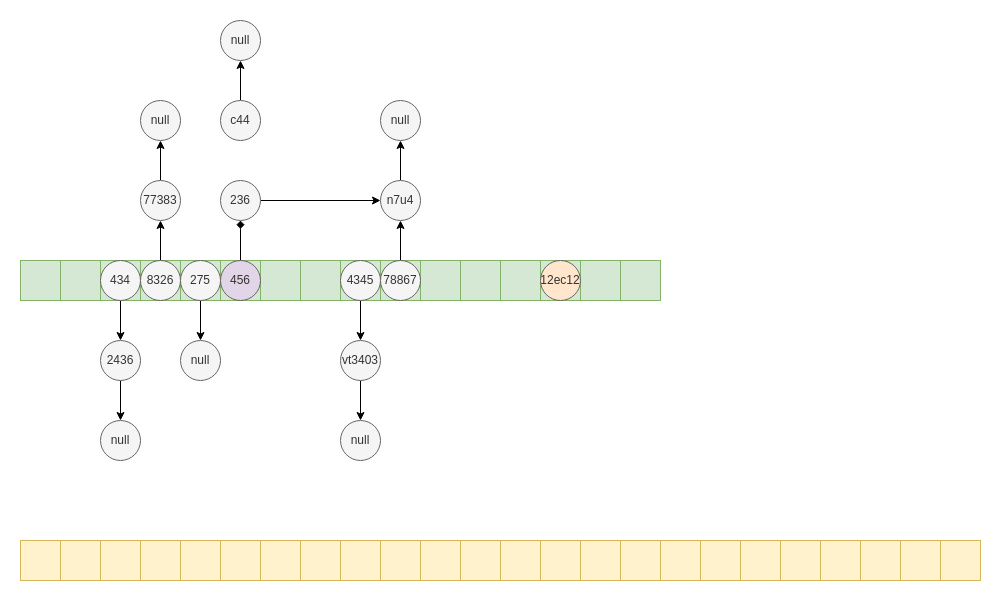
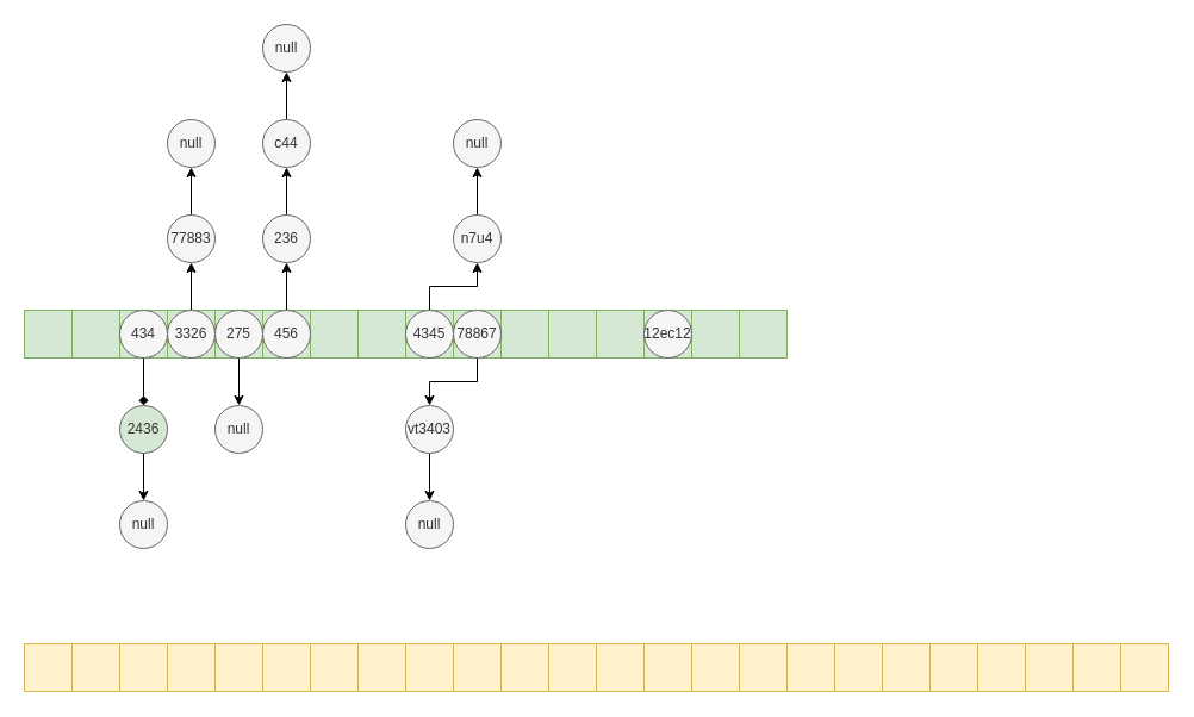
- <mxCell id="18" value="77383" style="ellipse;whiteSpace=wrap;html=1;fillColor=#f5f5f5;fontColor=#333333;strokeColor=#666666;" parent="1" vertex="1"><mxGeometry x="140" y="180" width="40" height="40" as="geometry" /></mxCell>
+ <mxCell id="18" value="77883" style="ellipse;whiteSpace=wrap;html=1;fillColor=#f5f5f5;fontColor=#333333;strokeColor=#666666;" parent="1" vertex="1"><mxGeometry x="140" y="180" width="40" height="40" as="geometry" /></mxCell>
- <mxCell id="25" value="" style="edgeStyle=orthogonalEdgeStyle;rounded=0;orthogonalLoop=1;jettySize=auto;html=1;" parent="1" source="26" target="44" edge="1"><mxGeometry relative="1" as="geometry" /></mxCell>
+ <mxCell id="25" value="" style="edgeStyle=orthogonalEdgeStyle;rounded=0;orthogonalLoop=1;jettySize=auto;html=1;" parent="1" source="26" target="28" edge="1"><mxGeometry relative="1" as="geometry" /></mxCell>
- <mxCell id="23" value="" style="edgeStyle=orthogonalEdgeStyle;rounded=0;orthogonalLoop=1;jettySize=auto;html=1;endArrow=diamond;" parent="1" source="24" target="26" edge="1"><mxGeometry relative="1" as="geometry" /></mxCell>
+ <mxCell id="23" value="" style="edgeStyle=orthogonalEdgeStyle;rounded=0;orthogonalLoop=1;jettySize=auto;html=1;" parent="1" source="24" target="26" edge="1"><mxGeometry relative="1" as="geometry" /></mxCell>
- <mxCell id="41" value="" style="edgeStyle=orthogonalEdgeStyle;rounded=0;orthogonalLoop=1;jettySize=auto;html=1;" parent="1" source="42" target="44" edge="1"><mxGeometry relative="1" as="geometry" /></mxCell>
+ <mxCell id="41" value="" style="edgeStyle=orthogonalEdgeStyle;rounded=0;orthogonalLoop=1;jettySize=auto;html=1;" parent="1" source="42" target="40" edge="1"><mxGeometry relative="1" as="geometry" /></mxCell>
- <mxCell id="16" value="8326" style="ellipse;whiteSpace=wrap;html=1;fillColor=#f5f5f5;fontColor=#333333;strokeColor=#666666;" parent="1" vertex="1"><mxGeometry x="140" y="260" width="40" height="40" as="geometry" /></mxCell>
+ <mxCell id="16" value="3326" style="ellipse;whiteSpace=wrap;html=1;fillColor=#f5f5f5;fontColor=#333333;strokeColor=#666666;" parent="1" vertex="1"><mxGeometry x="140" y="260" width="40" height="40" as="geometry" /></mxCell>
- <mxCell id="24" value="456" style="ellipse;whiteSpace=wrap;html=1;fillColor=#e1d5e7;fontColor=#333333;strokeColor=#666666;" parent="1" vertex="1"><mxGeometry x="220" y="260" width="40" height="40" as="geometry" /></mxCell>
+ <mxCell id="24" value="456" style="ellipse;whiteSpace=wrap;html=1;fillColor=#f5f5f5;fontColor=#333333;strokeColor=#666666;" parent="1" vertex="1"><mxGeometry x="220" y="260" width="40" height="40" as="geometry" /></mxCell>
- <mxCell id="45" value="12ec12" style="ellipse;whiteSpace=wrap;html=1;fillColor=#ffe6cc;fontColor=#333333;strokeColor=#666666;" parent="1" vertex="1"><mxGeometry x="540" y="260" width="40" height="40" as="geometry" /></mxCell>
+ <mxCell id="45" value="12ec12" style="ellipse;whiteSpace=wrap;html=1;fillColor=#f5f5f5;fontColor=#333333;strokeColor=#666666;" parent="1" vertex="1"><mxGeometry x="540" y="260" width="40" height="40" as="geometry" /></mxCell>
- <mxCell id="37" value="" style="edgeStyle=orthogonalEdgeStyle;rounded=0;orthogonalLoop=1;jettySize=auto;html=1;" parent="1" source="38" target="40" edge="1"><mxGeometry relative="1" as="geometry" /></mxCell>
+ <mxCell id="37" value="" style="edgeStyle=orthogonalEdgeStyle;rounded=0;orthogonalLoop=1;jettySize=auto;html=1;" parent="1" source="38" target="44" edge="1"><mxGeometry relative="1" as="geometry" /></mxCell>
- <mxCell id="10" value="" style="edgeStyle=orthogonalEdgeStyle;rounded=0;orthogonalLoop=1;jettySize=auto;html=1;" parent="1" source="11" target="13" edge="1"><mxGeometry relative="1" as="geometry" /></mxCell>
+ <mxCell id="10" value="" style="edgeStyle=orthogonalEdgeStyle;rounded=0;orthogonalLoop=1;jettySize=auto;html=1;endArrow=diamond;" parent="1" source="11" target="13" edge="1"><mxGeometry relative="1" as="geometry" /></mxCell>
- <mxCell id="13" value="2436" style="ellipse;whiteSpace=wrap;html=1;fillColor=#f5f5f5;fontColor=#333333;strokeColor=#666666;" parent="1" vertex="1"><mxGeometry x="100" y="340" width="40" height="40" as="geometry" /></mxCell>
+ <mxCell id="13" value="2436" style="ellipse;whiteSpace=wrap;html=1;fillColor=#d5e8d4;fontColor=#333333;strokeColor=#666666;" parent="1" vertex="1"><mxGeometry x="100" y="340" width="40" height="40" as="geometry" /></mxCell>
